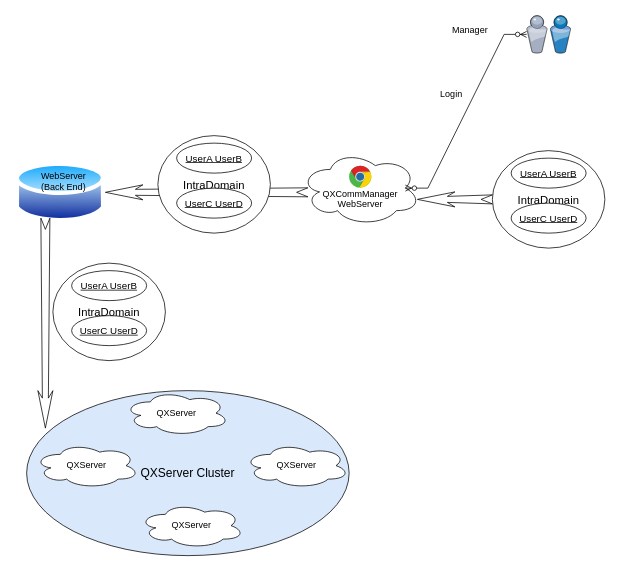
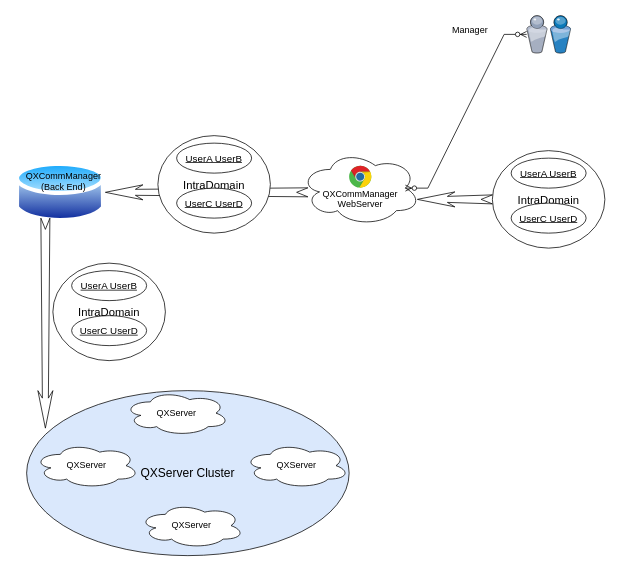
- <mxCell id="11" value="Login" style="text;html=1;align=center;verticalAlign=middle;resizable=0;points=[];autosize=1;strokeColor=none;fillColor=none;" parent="1" vertex="1"><mxGeometry x="576" y="110" width="50" height="30" as="geometry" /></mxCell>
- <mxCell id="5" value="WebServer&lt;br style=&quot;border-color: var(--border-color);&quot;&gt;&lt;span style=&quot;&quot;&gt;(Back&amp;nbsp;End)&lt;/span&gt;" style="text;html=1;align=center;verticalAlign=middle;resizable=0;points=[];autosize=1;strokeColor=none;fillColor=none;" parent="1" vertex="1"><mxGeometry x="24" y="221.2" width="120" height="40" as="geometry" /></mxCell>
+ <mxCell id="5" value="QXCommManager&lt;br style=&quot;border-color: var(--border-color);&quot;&gt;&lt;span style=&quot;&quot;&gt;(Back&amp;nbsp;End)&lt;/span&gt;" style="text;html=1;align=center;verticalAlign=middle;resizable=0;points=[];autosize=1;strokeColor=none;fillColor=none;" parent="1" vertex="1"><mxGeometry x="24" y="221.2" width="120" height="40" as="geometry" /></mxCell>
